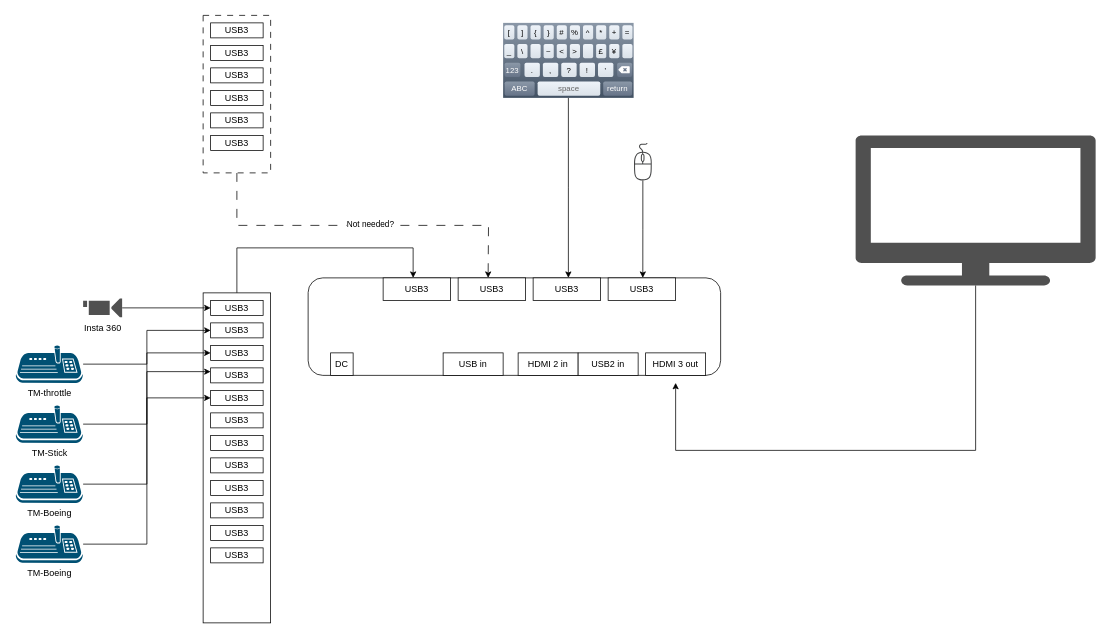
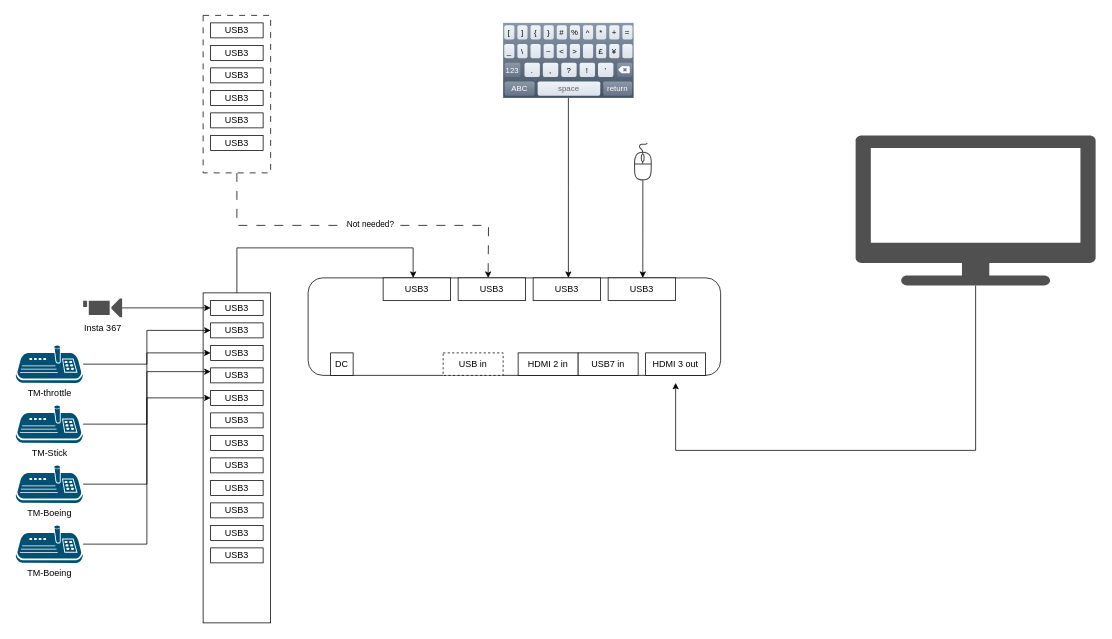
- <mxCell id="43" value="Insta 360" style="sketch=0;pointerEvents=1;shadow=0;dashed=0;html=1;strokeColor=none;fillColor=#505050;labelPosition=center;verticalLabelPosition=bottom;verticalAlign=top;outlineConnect=0;align=center;shape=mxgraph.office.devices.video_camera;" vertex="1" parent="1"><mxGeometry x="110" y="397.5" width="52" height="25" as="geometry" /></mxCell>
+ <mxCell id="43" value="Insta 367" style="sketch=0;pointerEvents=1;shadow=0;dashed=0;html=1;strokeColor=none;fillColor=#505050;labelPosition=center;verticalLabelPosition=bottom;verticalAlign=top;outlineConnect=0;align=center;shape=mxgraph.office.devices.video_camera;" vertex="1" parent="1"><mxGeometry x="110" y="397.5" width="52" height="25" as="geometry" /></mxCell>
- <mxCell id="7" value="USB in" style="rounded=0;whiteSpace=wrap;html=1;movable=0;resizable=0;rotatable=0;deletable=0;editable=0;locked=1;connectable=0;" vertex="1" parent="2"><mxGeometry x="180" y="100" width="80" height="30" as="geometry" /></mxCell>
+ <mxCell id="7" value="USB in" style="rounded=0;whiteSpace=wrap;html=1;movable=0;resizable=0;rotatable=0;deletable=0;editable=0;locked=1;connectable=0;dashed=1;" vertex="1" parent="2"><mxGeometry x="180" y="100" width="80" height="30" as="geometry" /></mxCell>
- <mxCell id="8" value="USB2 in" style="rounded=0;whiteSpace=wrap;html=1;movable=0;resizable=0;rotatable=0;deletable=0;editable=0;locked=1;connectable=0;" vertex="1" parent="2"><mxGeometry x="360" y="100" width="80" height="30" as="geometry" /></mxCell>
+ <mxCell id="8" value="USB7 in" style="rounded=0;whiteSpace=wrap;html=1;movable=0;resizable=0;rotatable=0;deletable=0;editable=0;locked=1;connectable=0;" vertex="1" parent="2"><mxGeometry x="360" y="100" width="80" height="30" as="geometry" /></mxCell>
